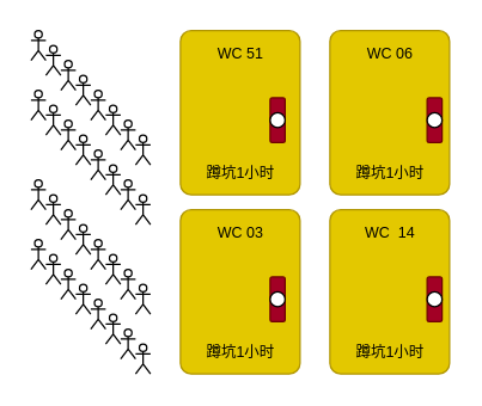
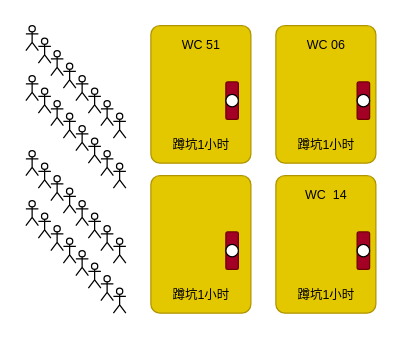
- <mxCell id="25" value="WC 03" style="text;html=1;align=center;verticalAlign=middle;resizable=0;points=[];autosize=1;strokeColor=none;fillColor=none;fontSize=10;" vertex="1" parent="1"><mxGeometry x="135" y="140" width="50" height="30" as="geometry" /></mxCell>
